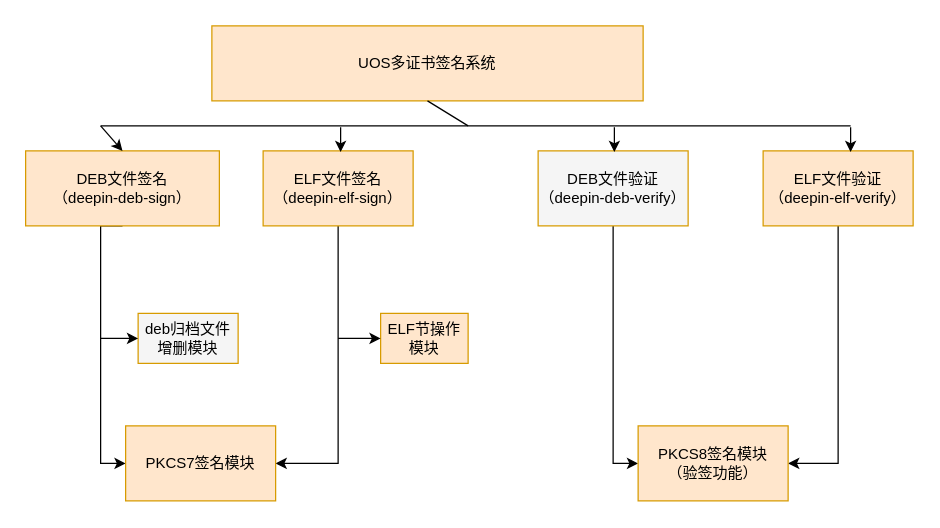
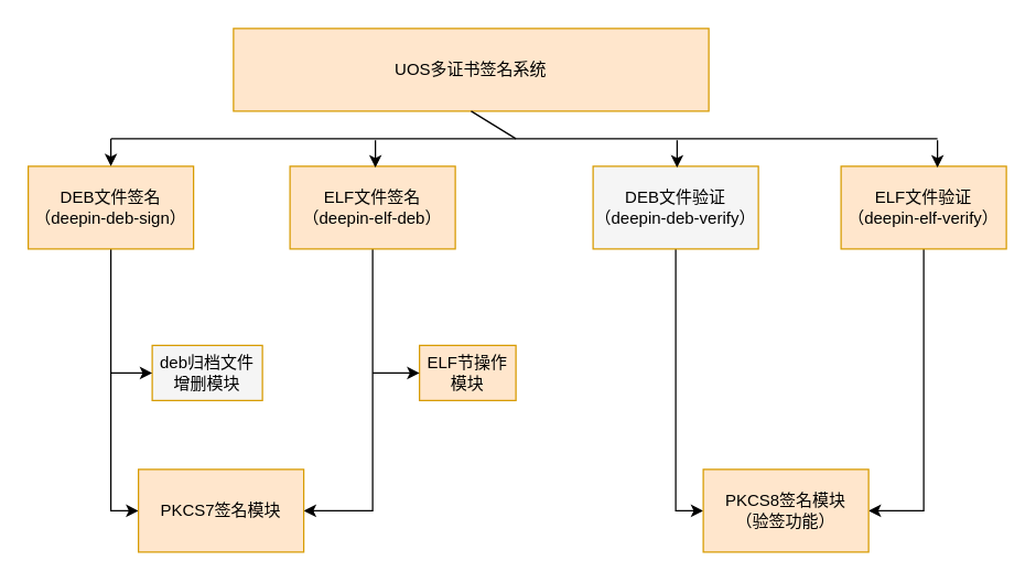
- <mxCell id="4" value="DEB文件签名&lt;br&gt;（deepin-deb-sign）" style="rounded=0;whiteSpace=wrap;html=1;fillColor=#ffe6cc;strokeColor=#d79b00;" vertex="1" parent="1"><mxGeometry x="20" y="120" width="155" height="60" as="geometry" /></mxCell>
+ <mxCell id="4" value="DEB文件签名&lt;br&gt;（deepin-deb-sign）" style="rounded=0;whiteSpace=wrap;html=1;fillColor=#ffe6cc;strokeColor=#d79b00;" vertex="1" parent="1"><mxGeometry x="20" y="120" width="120" height="60" as="geometry" /></mxCell>
- <mxCell id="6" value="ELF文件签名&lt;br&gt;（deepin-elf-sign）" style="rounded=0;whiteSpace=wrap;html=1;fillColor=#ffe6cc;strokeColor=#d79b00;" vertex="1" parent="1"><mxGeometry x="210" y="120" width="120" height="60" as="geometry" /></mxCell>
+ <mxCell id="6" value="ELF文件签名&lt;br&gt;（deepin-elf-deb）" style="rounded=0;whiteSpace=wrap;html=1;fillColor=#ffe6cc;strokeColor=#d79b00;" vertex="1" parent="1"><mxGeometry x="210" y="120" width="120" height="60" as="geometry" /></mxCell>
